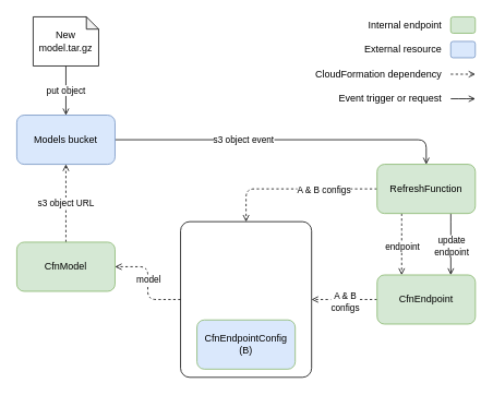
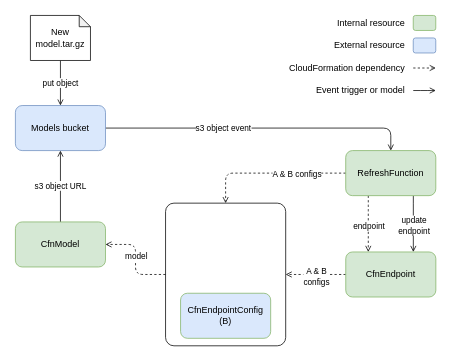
- <mxCell id="18" value="Internal endpoint" style="text;html=1;align=right;verticalAlign=middle;resizable=0;points=[];autosize=1;strokeColor=none;fillColor=none;" parent="1" vertex="1"><mxGeometry x="429.88" y="20" width="110" height="20" as="geometry" /></mxCell>
+ <mxCell id="18" value="Internal resource" style="text;html=1;align=right;verticalAlign=middle;resizable=0;points=[];autosize=1;strokeColor=none;fillColor=none;" parent="1" vertex="1"><mxGeometry x="429.88" y="20" width="110" height="20" as="geometry" /></mxCell>
- <mxCell id="25" value="Event trigger or request" style="text;html=1;align=right;verticalAlign=middle;resizable=0;points=[];autosize=1;strokeColor=none;fillColor=none;" parent="1" vertex="1"><mxGeometry x="399.88" y="110" width="140" height="20" as="geometry" /></mxCell>
+ <mxCell id="25" value="Event trigger or model" style="text;html=1;align=right;verticalAlign=middle;resizable=0;points=[];autosize=1;strokeColor=none;fillColor=none;" parent="1" vertex="1"><mxGeometry x="399.88" y="110" width="140" height="20" as="geometry" /></mxCell>
- <mxCell id="4" value="s3 object URL" style="edgeStyle=orthogonalEdgeStyle;rounded=0;orthogonalLoop=1;jettySize=auto;html=1;dashed=1;endArrow=open;endFill=0;" parent="1" source="5" target="3" edge="1"><mxGeometry relative="1" as="geometry" /></mxCell>
+ <mxCell id="4" value="s3 object URL" style="edgeStyle=orthogonalEdgeStyle;rounded=0;orthogonalLoop=1;jettySize=auto;html=1;dashed=0;endArrow=open;endFill=0;" parent="1" source="5" target="3" edge="1"><mxGeometry relative="1" as="geometry" /></mxCell>
